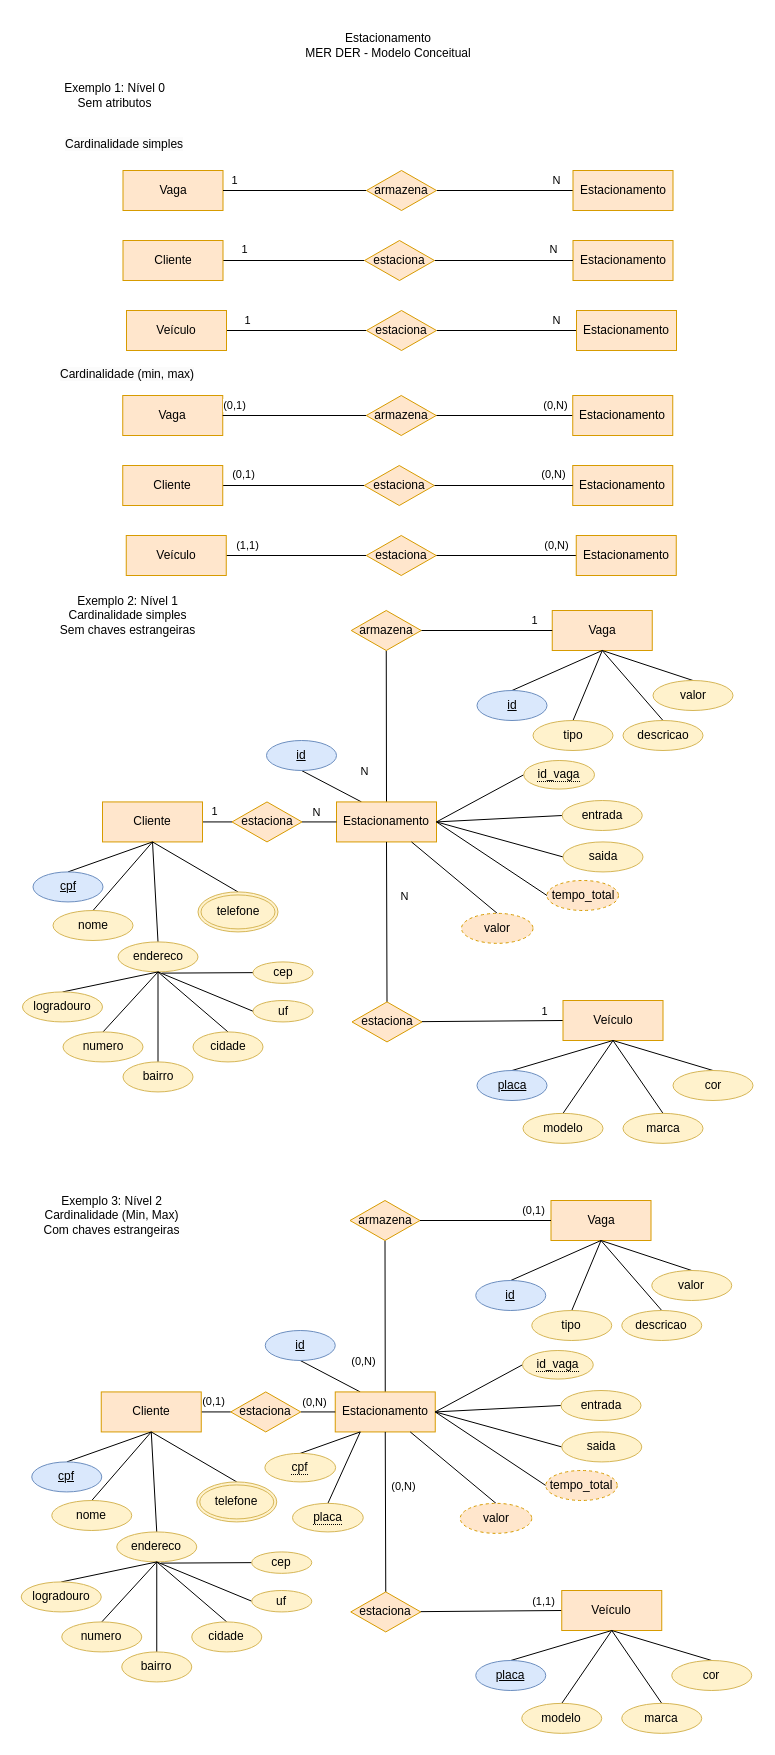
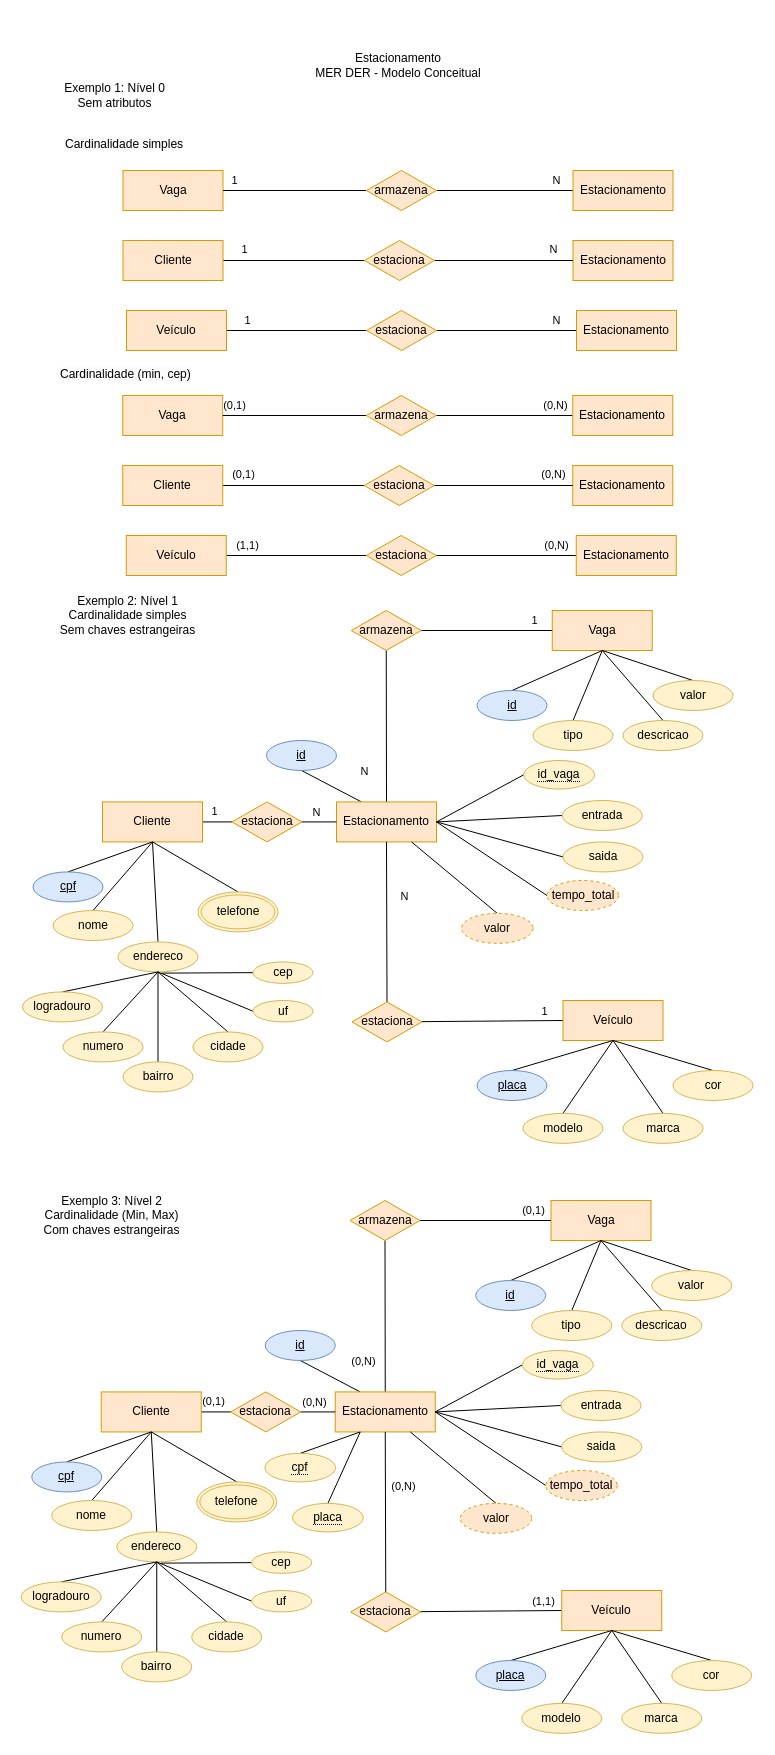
- <mxCell id="2" value="Estacionamento&lt;br&gt;MER DER - Modelo Conceitual" style="text;html=1;strokeColor=none;fillColor=none;align=center;verticalAlign=middle;whiteSpace=wrap;rounded=0;" parent="1" vertex="1"><mxGeometry x="278" y="20" width="220" height="50" as="geometry" /></mxCell>
+ <mxCell id="2" value="Estacionamento&lt;br&gt;MER DER - Modelo Conceitual" style="text;html=1;strokeColor=none;fillColor=none;align=center;verticalAlign=middle;whiteSpace=wrap;rounded=0;" parent="1" vertex="1"><mxGeometry x="288" y="40" width="220" height="50" as="geometry" /></mxCell>
- <mxCell id="148" value="&lt;span style=&quot;color: rgb(0, 0, 0); font-family: Helvetica; font-size: 12px; font-style: normal; font-variant-ligatures: normal; font-variant-caps: normal; font-weight: 400; letter-spacing: normal; orphans: 2; text-align: center; text-indent: 0px; text-transform: none; widows: 2; word-spacing: 0px; -webkit-text-stroke-width: 0px; background-color: rgb(251, 251, 251); text-decoration-thickness: initial; text-decoration-style: initial; text-decoration-color: initial; float: none; display: inline !important;&quot;&gt;Cardinalidade (min, max)&lt;/span&gt;" style="text;whiteSpace=wrap;html=1;" vertex="1" parent="1"><mxGeometry x="57.5" y="360" width="140" height="30" as="geometry" /></mxCell>
+ <mxCell id="148" value="&lt;span style=&quot;color: rgb(0, 0, 0); font-family: Helvetica; font-size: 12px; font-style: normal; font-variant-ligatures: normal; font-variant-caps: normal; font-weight: 400; letter-spacing: normal; orphans: 2; text-align: center; text-indent: 0px; text-transform: none; widows: 2; word-spacing: 0px; -webkit-text-stroke-width: 0px; background-color: rgb(251, 251, 251); text-decoration-thickness: initial; text-decoration-style: initial; text-decoration-color: initial; float: none; display: inline !important;&quot;&gt;Cardinalidade (min, cep)&lt;/span&gt;" style="text;whiteSpace=wrap;html=1;" vertex="1" parent="1"><mxGeometry x="57.5" y="360" width="140" height="30" as="geometry" /></mxCell>
